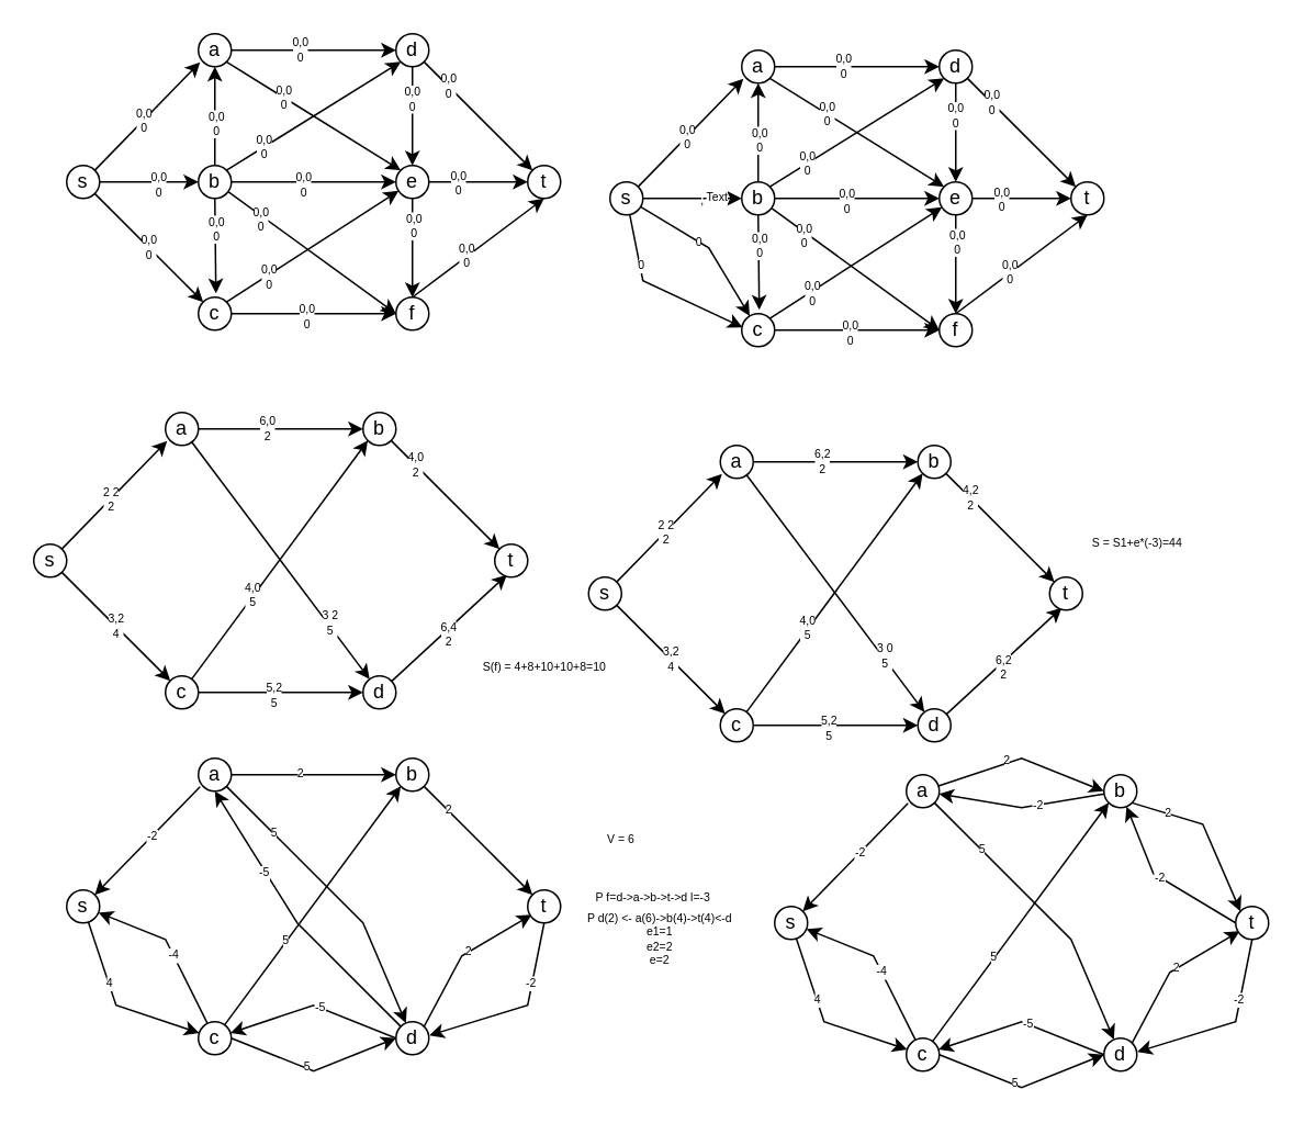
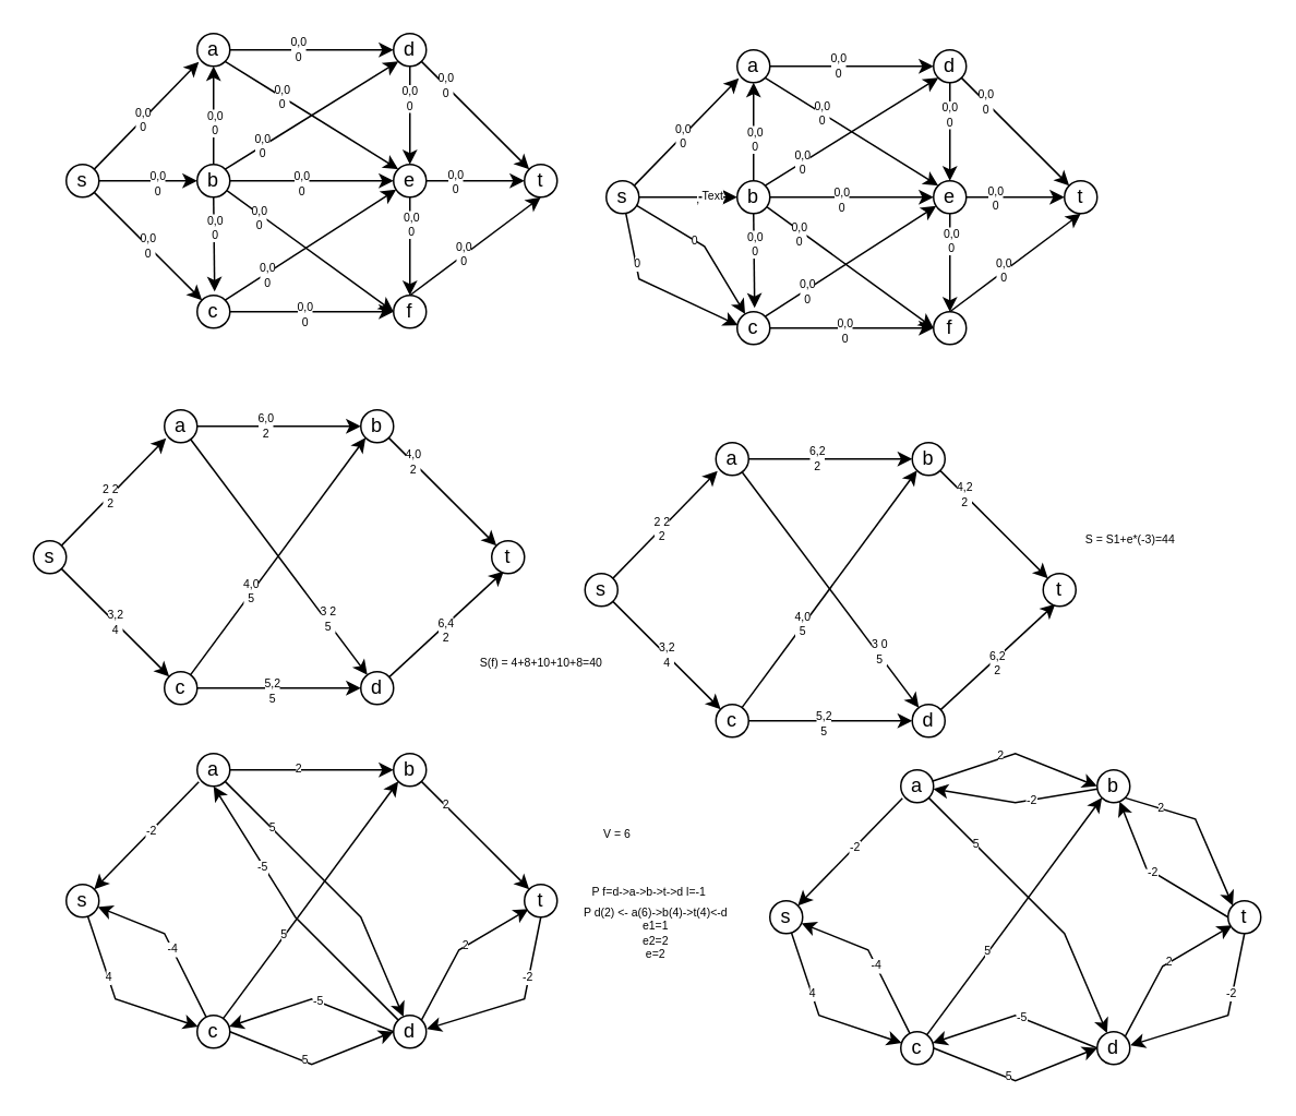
- <mxCell id="67" value="S(f) = 4+8+10+10+8=10" style="text;html=1;align=center;verticalAlign=middle;resizable=0;points=[];autosize=1;fontSize=7;" vertex="1" parent="1"><mxGeometry x="285" y="400" width="90" height="10" as="geometry" /></mxCell>
+ <mxCell id="67" value="S(f) = 4+8+10+10+8=40" style="text;html=1;align=center;verticalAlign=middle;resizable=0;points=[];autosize=1;fontSize=7;" vertex="1" parent="1"><mxGeometry x="285" y="400" width="90" height="10" as="geometry" /></mxCell>
- <mxCell id="145" value="P f=d-&amp;gt;a-&amp;gt;b-&amp;gt;t-&amp;gt;d l=-3" style="text;html=1;align=center;verticalAlign=middle;resizable=0;points=[];autosize=1;fontSize=7;" vertex="1" parent="1"><mxGeometry x="351" y="540" width="90" height="10" as="geometry" /></mxCell>
+ <mxCell id="145" value="P f=d-&amp;gt;a-&amp;gt;b-&amp;gt;t-&amp;gt;d l=-1" style="text;html=1;align=center;verticalAlign=middle;resizable=0;points=[];autosize=1;fontSize=7;" vertex="1" parent="1"><mxGeometry x="351" y="540" width="90" height="10" as="geometry" /></mxCell>
